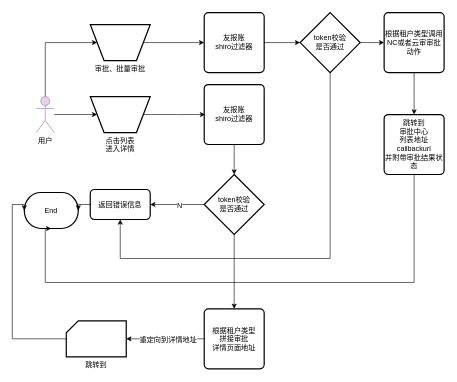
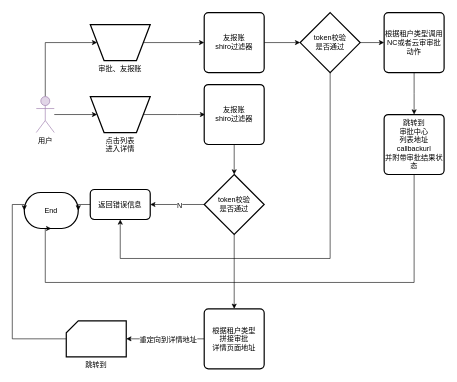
- <mxCell id="17" value="审批、批量审批" style="verticalLabelPosition=bottom;verticalAlign=top;html=1;strokeWidth=2;shape=trapezoid;perimeter=trapezoidPerimeter;whiteSpace=wrap;size=0.23;arcSize=10;flipV=1;" vertex="1" parent="1"><mxGeometry x="150" y="40" width="100" height="60" as="geometry" /></mxCell>
+ <mxCell id="17" value="审批、友报账" style="verticalLabelPosition=bottom;verticalAlign=top;html=1;strokeWidth=2;shape=trapezoid;perimeter=trapezoidPerimeter;whiteSpace=wrap;size=0.23;arcSize=10;flipV=1;" vertex="1" parent="1"><mxGeometry x="150" y="40" width="100" height="60" as="geometry" /></mxCell>
